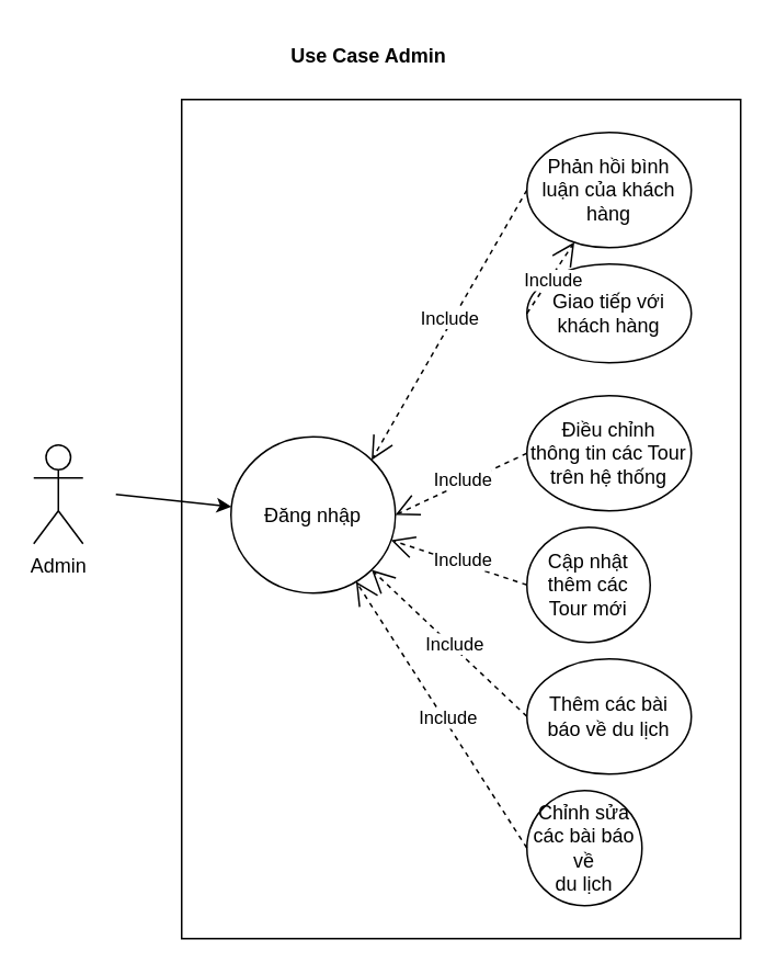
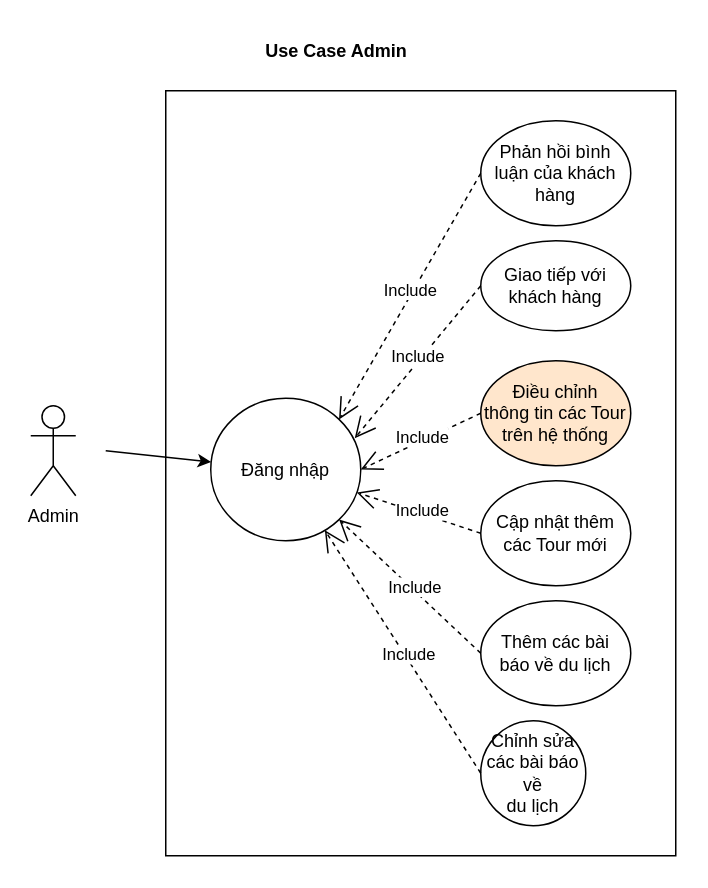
- <mxCell id="9" value="Include" style="endArrow=open;endSize=12;dashed=1;html=1;exitX=0;exitY=0.5;exitDx=0;exitDy=0;" parent="1" source="8" target="6" edge="1"><mxGeometry x="-0.042" y="-2" width="160" relative="1" as="geometry"><mxPoint x="290" y="350" as="sourcePoint" /><mxPoint x="230" y="285" as="targetPoint" /><mxPoint as="offset" /></mxGeometry></mxCell>
+ <mxCell id="9" value="Include" style="endArrow=open;endSize=12;dashed=1;html=1;exitX=0;exitY=0.5;exitDx=0;exitDy=0;entryX=0.96;entryY=0.28;entryDx=0;entryDy=0;entryPerimeter=0;" parent="1" source="8" target="4" edge="1"><mxGeometry x="-0.042" y="-2" width="160" relative="1" as="geometry"><mxPoint x="290" y="350" as="sourcePoint" /><mxPoint x="230" y="285" as="targetPoint" /><mxPoint as="offset" /></mxGeometry></mxCell>
- <mxCell id="10" value="Điều chỉnh &lt;br&gt;thông tin các Tour trên hệ thống" style="ellipse;whiteSpace=wrap;html=1;" parent="1" vertex="1"><mxGeometry x="320" y="240" width="100" height="70" as="geometry" /></mxCell>
+ <mxCell id="10" value="Điều chỉnh &lt;br&gt;thông tin các Tour trên hệ thống" style="ellipse;whiteSpace=wrap;html=1;fillColor=#ffe6cc;" parent="1" vertex="1"><mxGeometry x="320" y="240" width="100" height="70" as="geometry" /></mxCell>
- <mxCell id="12" value="Cập nhật thêm các Tour mới" style="ellipse;whiteSpace=wrap;html=1;" parent="1" vertex="1"><mxGeometry x="320" y="320" width="75" height="70" as="geometry" /></mxCell>
+ <mxCell id="12" value="Cập nhật thêm các Tour mới" style="ellipse;whiteSpace=wrap;html=1;" parent="1" vertex="1"><mxGeometry x="320" y="320" width="100" height="70" as="geometry" /></mxCell>
